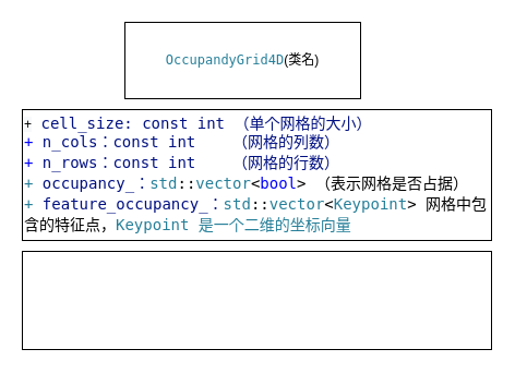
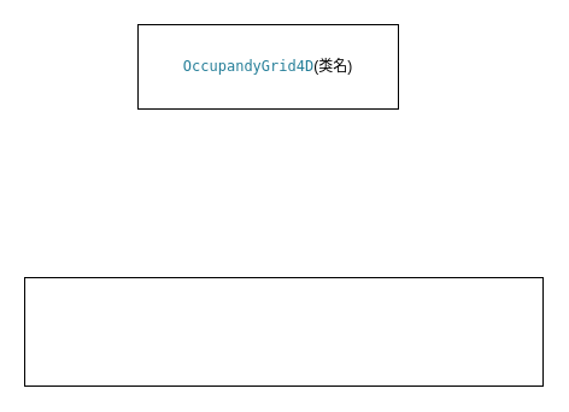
- <mxCell id="3" value="&lt;div style=&quot;&quot;&gt;&lt;span style=&quot;background-color: rgb(248, 249, 250);&quot;&gt;+&lt;/span&gt;&lt;span style=&quot;background-color: rgb(255, 255, 255); font-family: &amp;quot;Droid Sans Mono&amp;quot;, &amp;quot;monospace&amp;quot;, monospace, &amp;quot;Droid Sans Fallback&amp;quot;; font-size: 14px;&quot;&gt;&amp;nbsp;&lt;/span&gt;&lt;span style=&quot;background-color: rgb(255, 255, 255); font-family: &amp;quot;Droid Sans Mono&amp;quot;, &amp;quot;monospace&amp;quot;, monospace, &amp;quot;Droid Sans Fallback&amp;quot;; font-size: 14px; color: rgb(0, 16, 128);&quot;&gt;cell_size: const int （单个网格的大小）&amp;nbsp;&lt;/span&gt;&lt;span style=&quot;background-color: rgb(255, 255, 255); font-family: &amp;quot;Droid Sans Mono&amp;quot;, &amp;quot;monospace&amp;quot;, monospace, &amp;quot;Droid Sans Fallback&amp;quot;; font-size: 14px;&quot;&gt;&amp;nbsp;&lt;/span&gt;&lt;/div&gt;&lt;div style=&quot;background-color: rgb(255, 255, 255); font-family: &amp;quot;Droid Sans Mono&amp;quot;, &amp;quot;monospace&amp;quot;, monospace, &amp;quot;Droid Sans Fallback&amp;quot;; font-size: 14px; line-height: 19px;&quot;&gt;&lt;div&gt;&lt;span style=&quot;color: #0000ff;&quot;&gt;+&amp;nbsp;&lt;/span&gt;&lt;span style=&quot;color: #001080;&quot;&gt;n_cols：&lt;/span&gt;&lt;span style=&quot;color: rgb(0, 16, 128);&quot;&gt;const int&amp;nbsp; &amp;nbsp; &lt;/span&gt;&lt;span style=&quot;color: rgb(0, 16, 128);&quot;&gt;（网格的列数）&amp;nbsp;&lt;/span&gt;&lt;/div&gt;&lt;div&gt;&lt;span style=&quot;color: #0000ff;&quot;&gt;+ &lt;/span&gt;&lt;span style=&quot;color: #001080;&quot;&gt;n_rows：&lt;/span&gt;&lt;span style=&quot;color: rgb(0, 16, 128);&quot;&gt;const int&amp;nbsp; &amp;nbsp;&amp;nbsp;&lt;/span&gt;&lt;span style=&quot;color: rgb(0, 16, 128);&quot;&gt;（网格的行数）&amp;nbsp;&lt;/span&gt;&lt;/div&gt;&lt;div&gt;&lt;span style=&quot;color: #267f99;&quot;&gt;+&amp;nbsp;&lt;/span&gt;&lt;span style=&quot;color: #001080;&quot;&gt;occupancy_：&lt;/span&gt;&lt;span style=&quot;color: rgb(38, 127, 153);&quot;&gt;std&lt;/span&gt;&lt;span style=&quot;&quot;&gt;::&lt;/span&gt;&lt;span style=&quot;color: rgb(38, 127, 153);&quot;&gt;vector&lt;/span&gt;&lt;span style=&quot;&quot;&gt;&amp;lt;&lt;/span&gt;&lt;span style=&quot;color: rgb(0, 0, 255);&quot;&gt;bool&lt;/span&gt;&lt;span style=&quot;&quot;&gt;&amp;gt; （表示网格是否占据）&lt;/span&gt;&lt;/div&gt;&lt;div&gt;&lt;span style=&quot;color: #267f99;&quot;&gt;+&amp;nbsp;&lt;/span&gt;&lt;span style=&quot;color: #001080;&quot;&gt;feature_occupancy_：&lt;/span&gt;&lt;span style=&quot;color: rgb(38, 127, 153);&quot;&gt;std&lt;/span&gt;&lt;span style=&quot;&quot;&gt;::&lt;/span&gt;&lt;span style=&quot;color: rgb(38, 127, 153);&quot;&gt;vector&lt;/span&gt;&lt;span style=&quot;&quot;&gt;&amp;lt;&lt;/span&gt;&lt;span style=&quot;color: rgb(38, 127, 153);&quot;&gt;Keypoint&lt;/span&gt;&lt;span style=&quot;&quot;&gt;&amp;gt; 网格中包&lt;span style=&quot;&quot;&gt; &lt;/span&gt;&lt;span style=&quot;&quot;&gt; &lt;/span&gt;&lt;span style=&quot;&quot;&gt; &lt;/span&gt;含的特征点，&lt;/span&gt;&lt;span style=&quot;color: rgb(38, 127, 153);&quot;&gt;Keypoint 是一个二维的坐标向量&lt;/span&gt;&lt;/div&gt;&lt;/div&gt;" style="rounded=0;whiteSpace=wrap;html=1;align=left;" vertex="1" parent="1"><mxGeometry x="20" y="100" width="430" height="120" as="geometry" /></mxCell>
